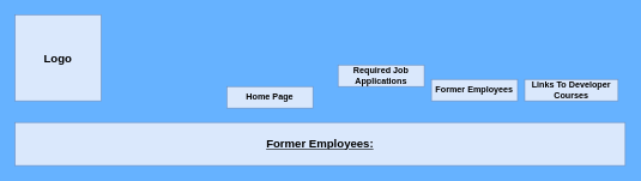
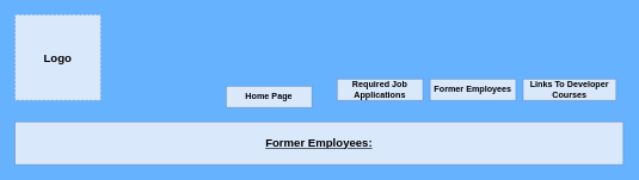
- <mxCell id="2" value="Logo" style="rounded=0;whiteSpace=wrap;html=1;fillColor=#dae8fc;strokeColor=#6c8ebf;fontStyle=1;fontSize=16;" vertex="1" parent="1"><mxGeometry width="120" height="120" as="geometry" x="20" y="20" /></mxCell>
+ <mxCell id="2" value="Logo" style="rounded=0;whiteSpace=wrap;html=1;fillColor=#dae8fc;strokeColor=#6c8ebf;fontStyle=1;fontSize=16;dashed=1;" vertex="1" parent="1"><mxGeometry width="120" height="120" as="geometry" x="20" y="20" /></mxCell>
- <mxCell id="4" value="Required Job Applications" style="rounded=0;whiteSpace=wrap;html=1;fillColor=#dae8fc;strokeColor=#6c8ebf;fontStyle=1" vertex="1" parent="1"><mxGeometry x="470" y="90" width="120" height="30" as="geometry" /></mxCell>
+ <mxCell id="4" value="Required Job Applications" style="rounded=0;whiteSpace=wrap;html=1;fillColor=#dae8fc;strokeColor=#6c8ebf;fontStyle=1" vertex="1" parent="1"><mxGeometry x="470" y="110" width="120" height="30" as="geometry" /></mxCell>
